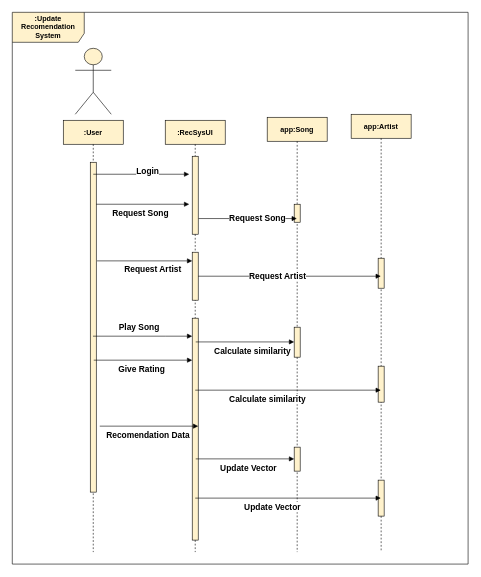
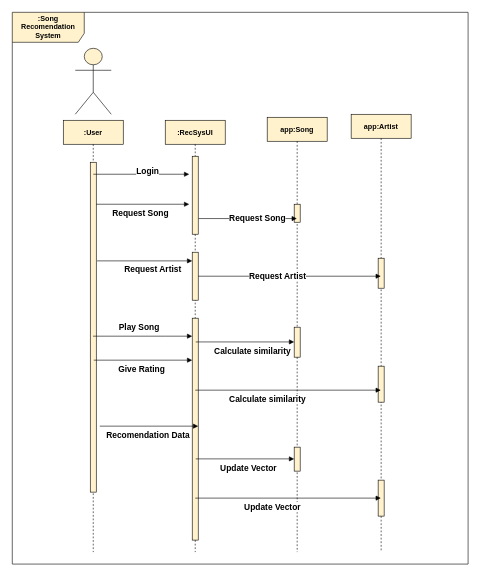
- <mxCell id="22" value=":Update Recomendation System" style="shape=umlFrame;whiteSpace=wrap;html=1;fontStyle=1;width=120;height=50;fillColor=#fff2cc;strokeColor=#000000;" parent="1" vertex="1"><mxGeometry x="20" y="20" width="760" height="920" as="geometry" /></mxCell>
+ <mxCell id="22" value=":Song Recomendation System" style="shape=umlFrame;whiteSpace=wrap;html=1;fontStyle=1;width=120;height=50;fillColor=#fff2cc;strokeColor=#000000;" parent="1" vertex="1"><mxGeometry x="20" y="20" width="760" height="920" as="geometry" /></mxCell>
